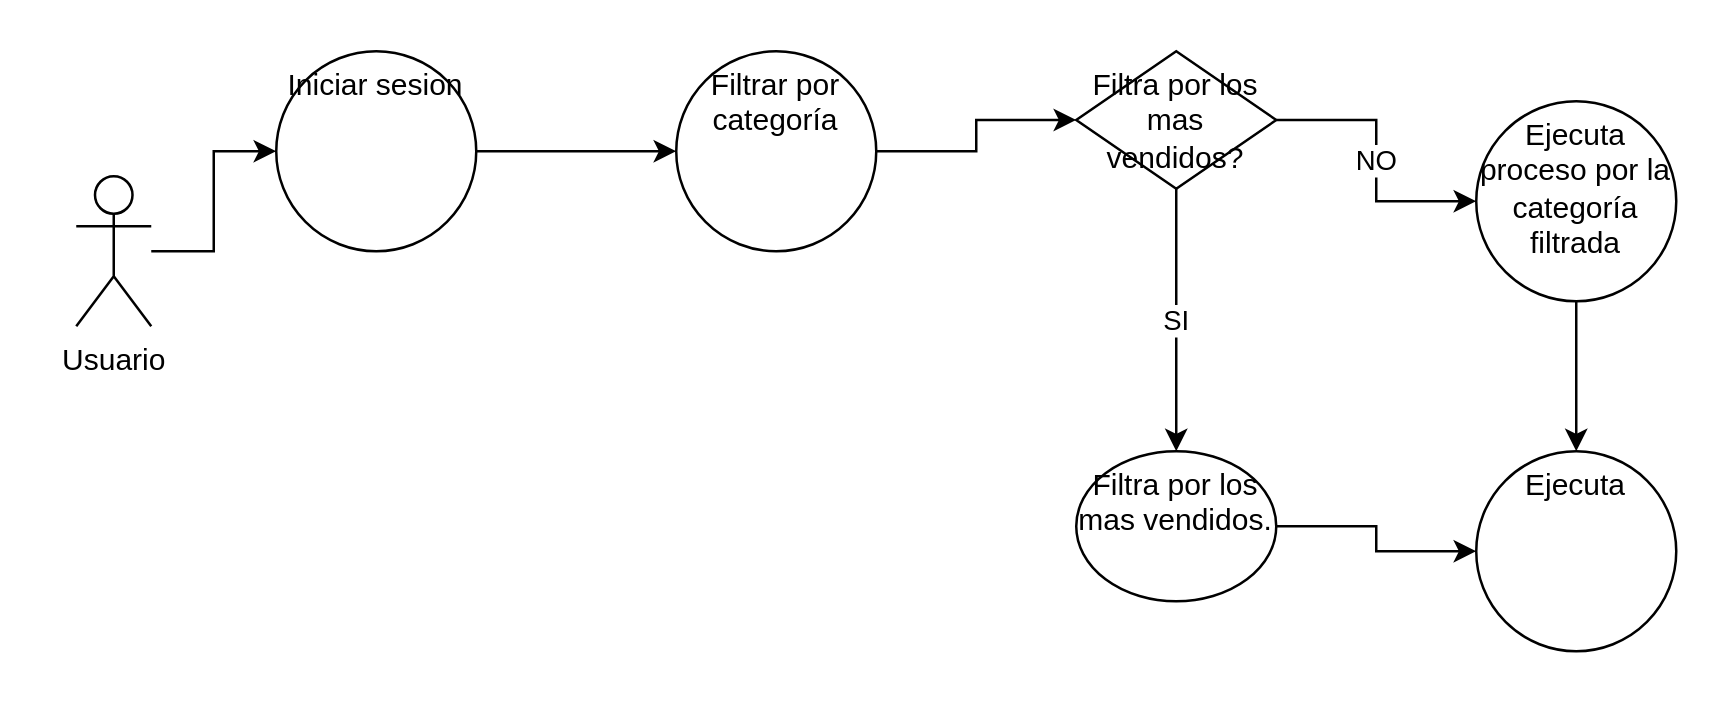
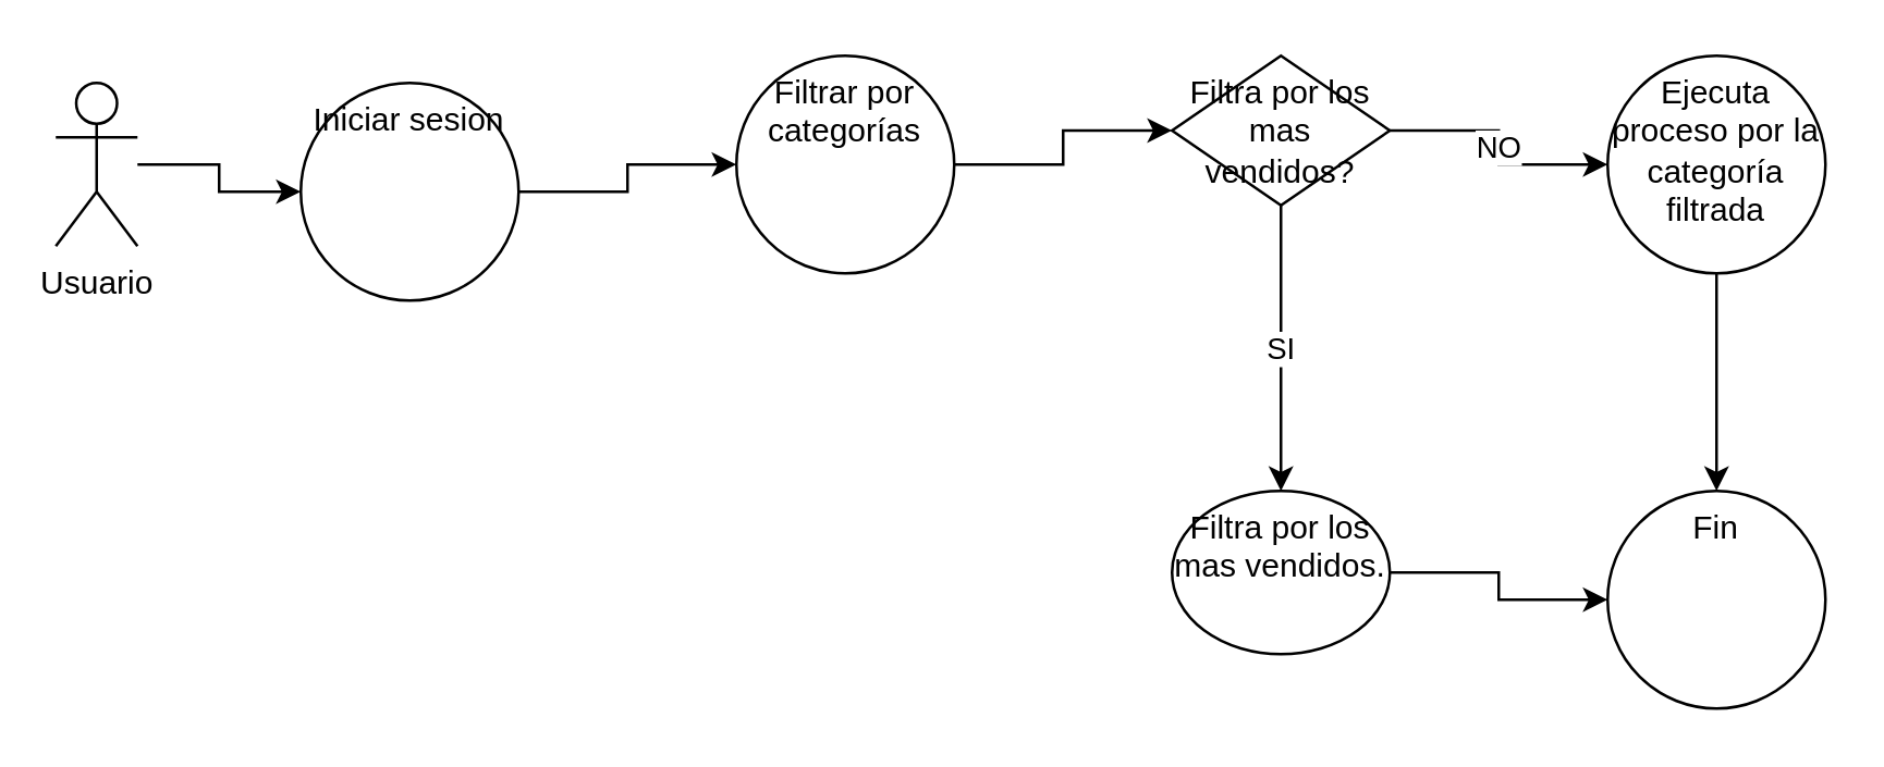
- <mxCell id="7" value="Filtrar por categoría" style="ellipse;whiteSpace=wrap;html=1;verticalAlign=top;" vertex="1" parent="1"><mxGeometry x="270" y="20" width="80" height="80" as="geometry" /></mxCell>
+ <mxCell id="7" value="Filtrar por categorías" style="ellipse;whiteSpace=wrap;html=1;verticalAlign=top;" vertex="1" parent="1"><mxGeometry x="270" y="20" width="80" height="80" as="geometry" /></mxCell>
- <mxCell id="5" value="Iniciar sesion" style="ellipse;whiteSpace=wrap;html=1;verticalAlign=top;" vertex="1" parent="1"><mxGeometry x="110" y="20" width="80" height="80" as="geometry" /></mxCell>
+ <mxCell id="5" value="Iniciar sesion" style="ellipse;whiteSpace=wrap;html=1;verticalAlign=top;" vertex="1" parent="1"><mxGeometry x="110" y="30" width="80" height="80" as="geometry" /></mxCell>
- <mxCell id="14" value="Ejecuta proceso por la categoría filtrada" style="ellipse;whiteSpace=wrap;html=1;verticalAlign=top;" vertex="1" parent="1"><mxGeometry x="590" y="40" width="80" height="80" as="geometry" /></mxCell>
+ <mxCell id="14" value="Ejecuta proceso por la categoría filtrada" style="ellipse;whiteSpace=wrap;html=1;verticalAlign=top;" vertex="1" parent="1"><mxGeometry x="590" y="20" width="80" height="80" as="geometry" /></mxCell>
- <mxCell id="3" value="Usuario" style="shape=umlActor;verticalLabelPosition=bottom;verticalAlign=top;html=1;outlineConnect=0;" vertex="1" parent="1"><mxGeometry x="30" y="70" width="30" height="60" as="geometry" /></mxCell>
+ <mxCell id="3" value="Usuario" style="shape=umlActor;verticalLabelPosition=bottom;verticalAlign=top;html=1;outlineConnect=0;" vertex="1" parent="1"><mxGeometry x="20" y="30" width="30" height="60" as="geometry" /></mxCell>
- <mxCell id="15" value="Ejecuta" style="ellipse;whiteSpace=wrap;html=1;verticalAlign=top;" vertex="1" parent="1"><mxGeometry x="590" y="180" width="80" height="80" as="geometry" /></mxCell>
+ <mxCell id="15" value="Fin" style="ellipse;whiteSpace=wrap;html=1;verticalAlign=top;" vertex="1" parent="1"><mxGeometry x="590" y="180" width="80" height="80" as="geometry" /></mxCell>
